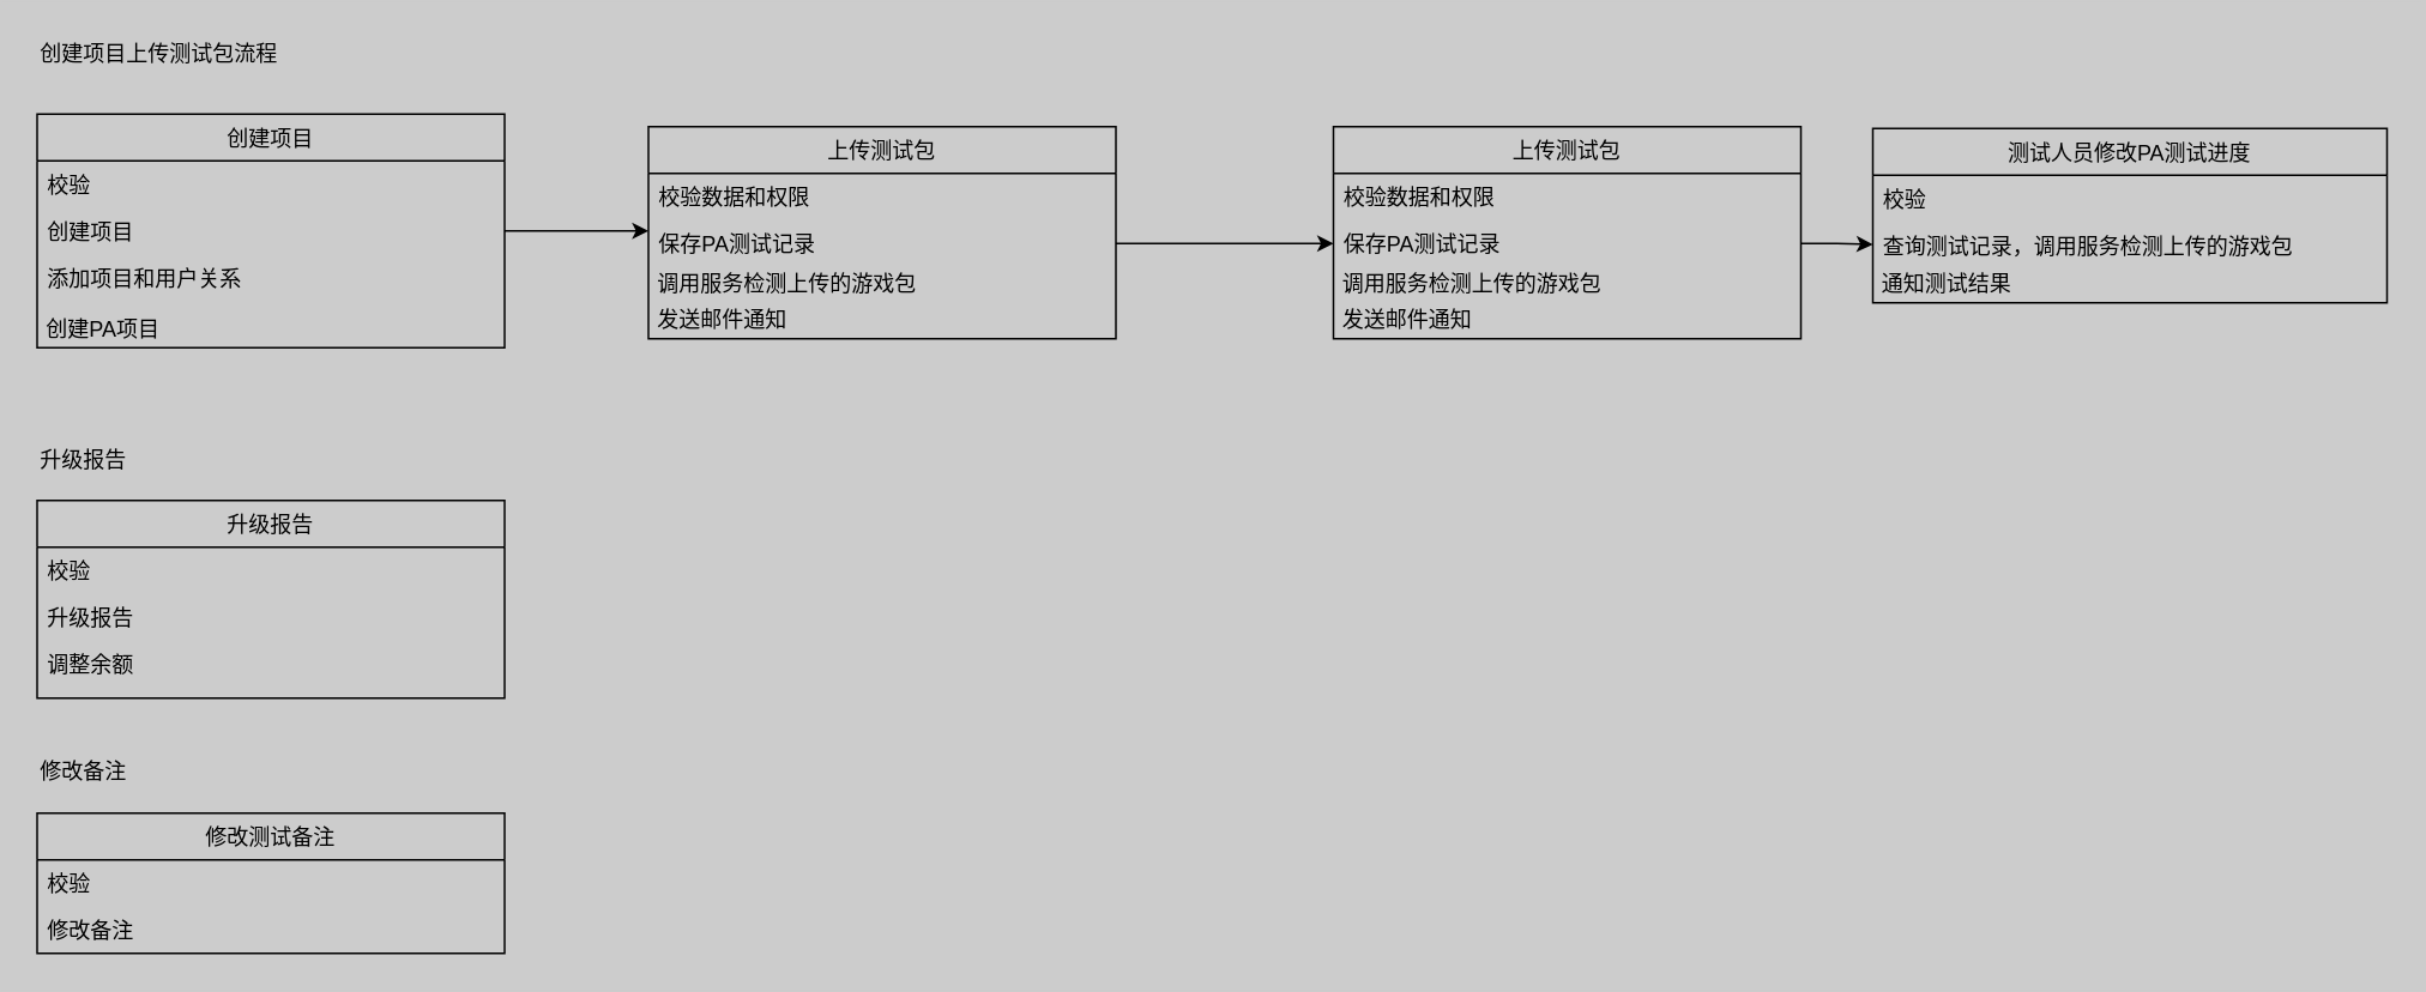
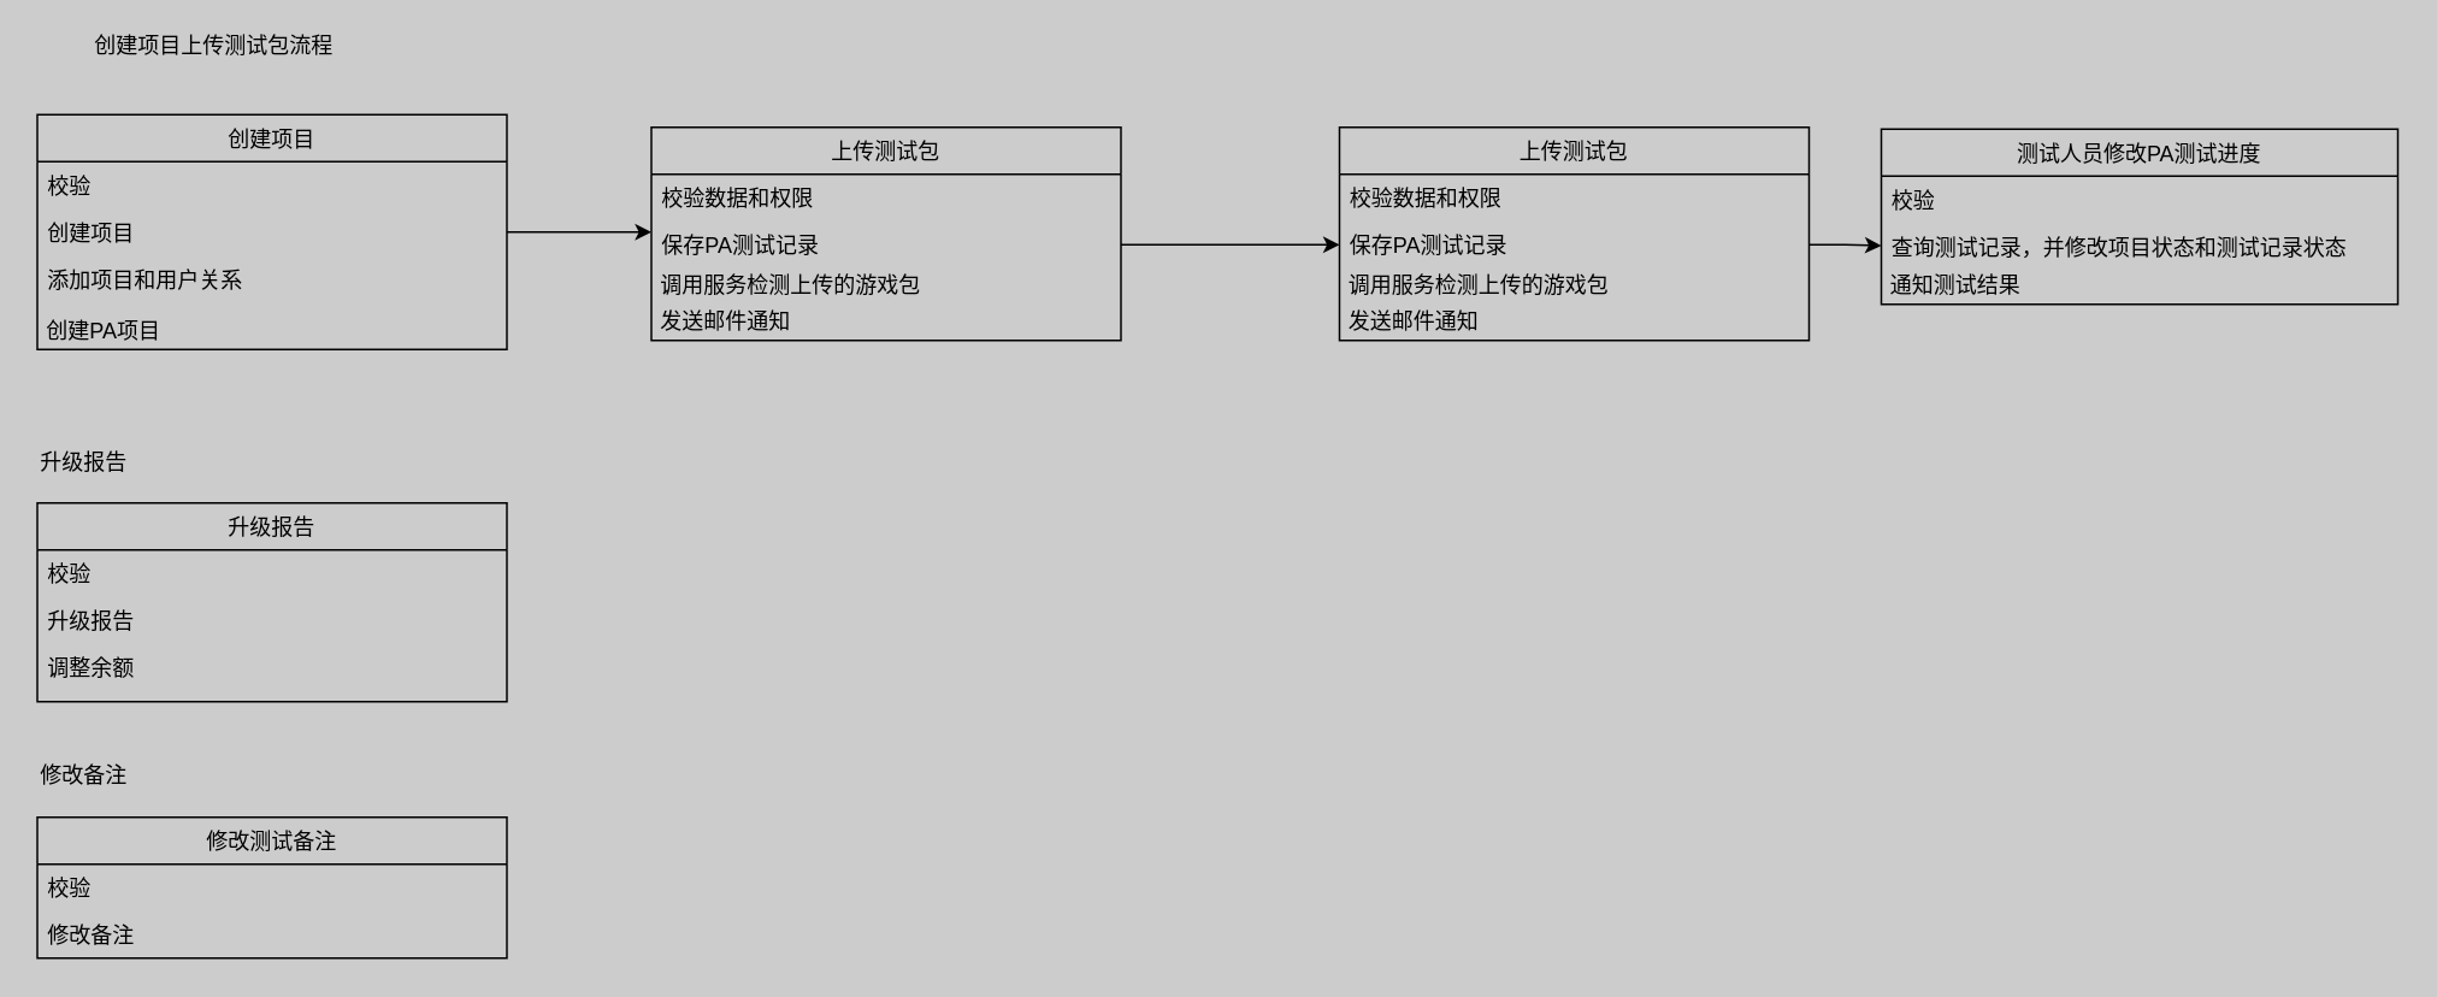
- <mxCell id="18" value="创建项目上传测试包流程" style="text;html=1;strokeColor=none;fillColor=none;align=left;verticalAlign=middle;whiteSpace=wrap;rounded=0;" parent="1" vertex="1"><mxGeometry x="20" y="20" width="156" height="20" as="geometry" /></mxCell>
+ <mxCell id="18" value="创建项目上传测试包流程" style="text;html=1;strokeColor=none;fillColor=none;align=left;verticalAlign=middle;whiteSpace=wrap;rounded=0;" parent="1" vertex="1"><mxGeometry x="50" y="15" width="156" height="20" as="geometry" /></mxCell>
- <mxCell id="15" value="查询测试记录，调用服务检测上传的游戏包" style="text;strokeColor=none;fillColor=none;align=left;verticalAlign=top;spacingLeft=4;spacingRight=4;overflow=hidden;rotatable=0;points=[[0,0.5],[1,0.5]];portConstraint=eastwest;" parent="13" vertex="1"><mxGeometry y="52" width="286" height="25" as="geometry" /></mxCell>
+ <mxCell id="15" value="查询测试记录，并修改项目状态和测试记录状态" style="text;strokeColor=none;fillColor=none;align=left;verticalAlign=top;spacingLeft=4;spacingRight=4;overflow=hidden;rotatable=0;points=[[0,0.5],[1,0.5]];portConstraint=eastwest;" parent="13" vertex="1"><mxGeometry y="52" width="286" height="25" as="geometry" /></mxCell>
